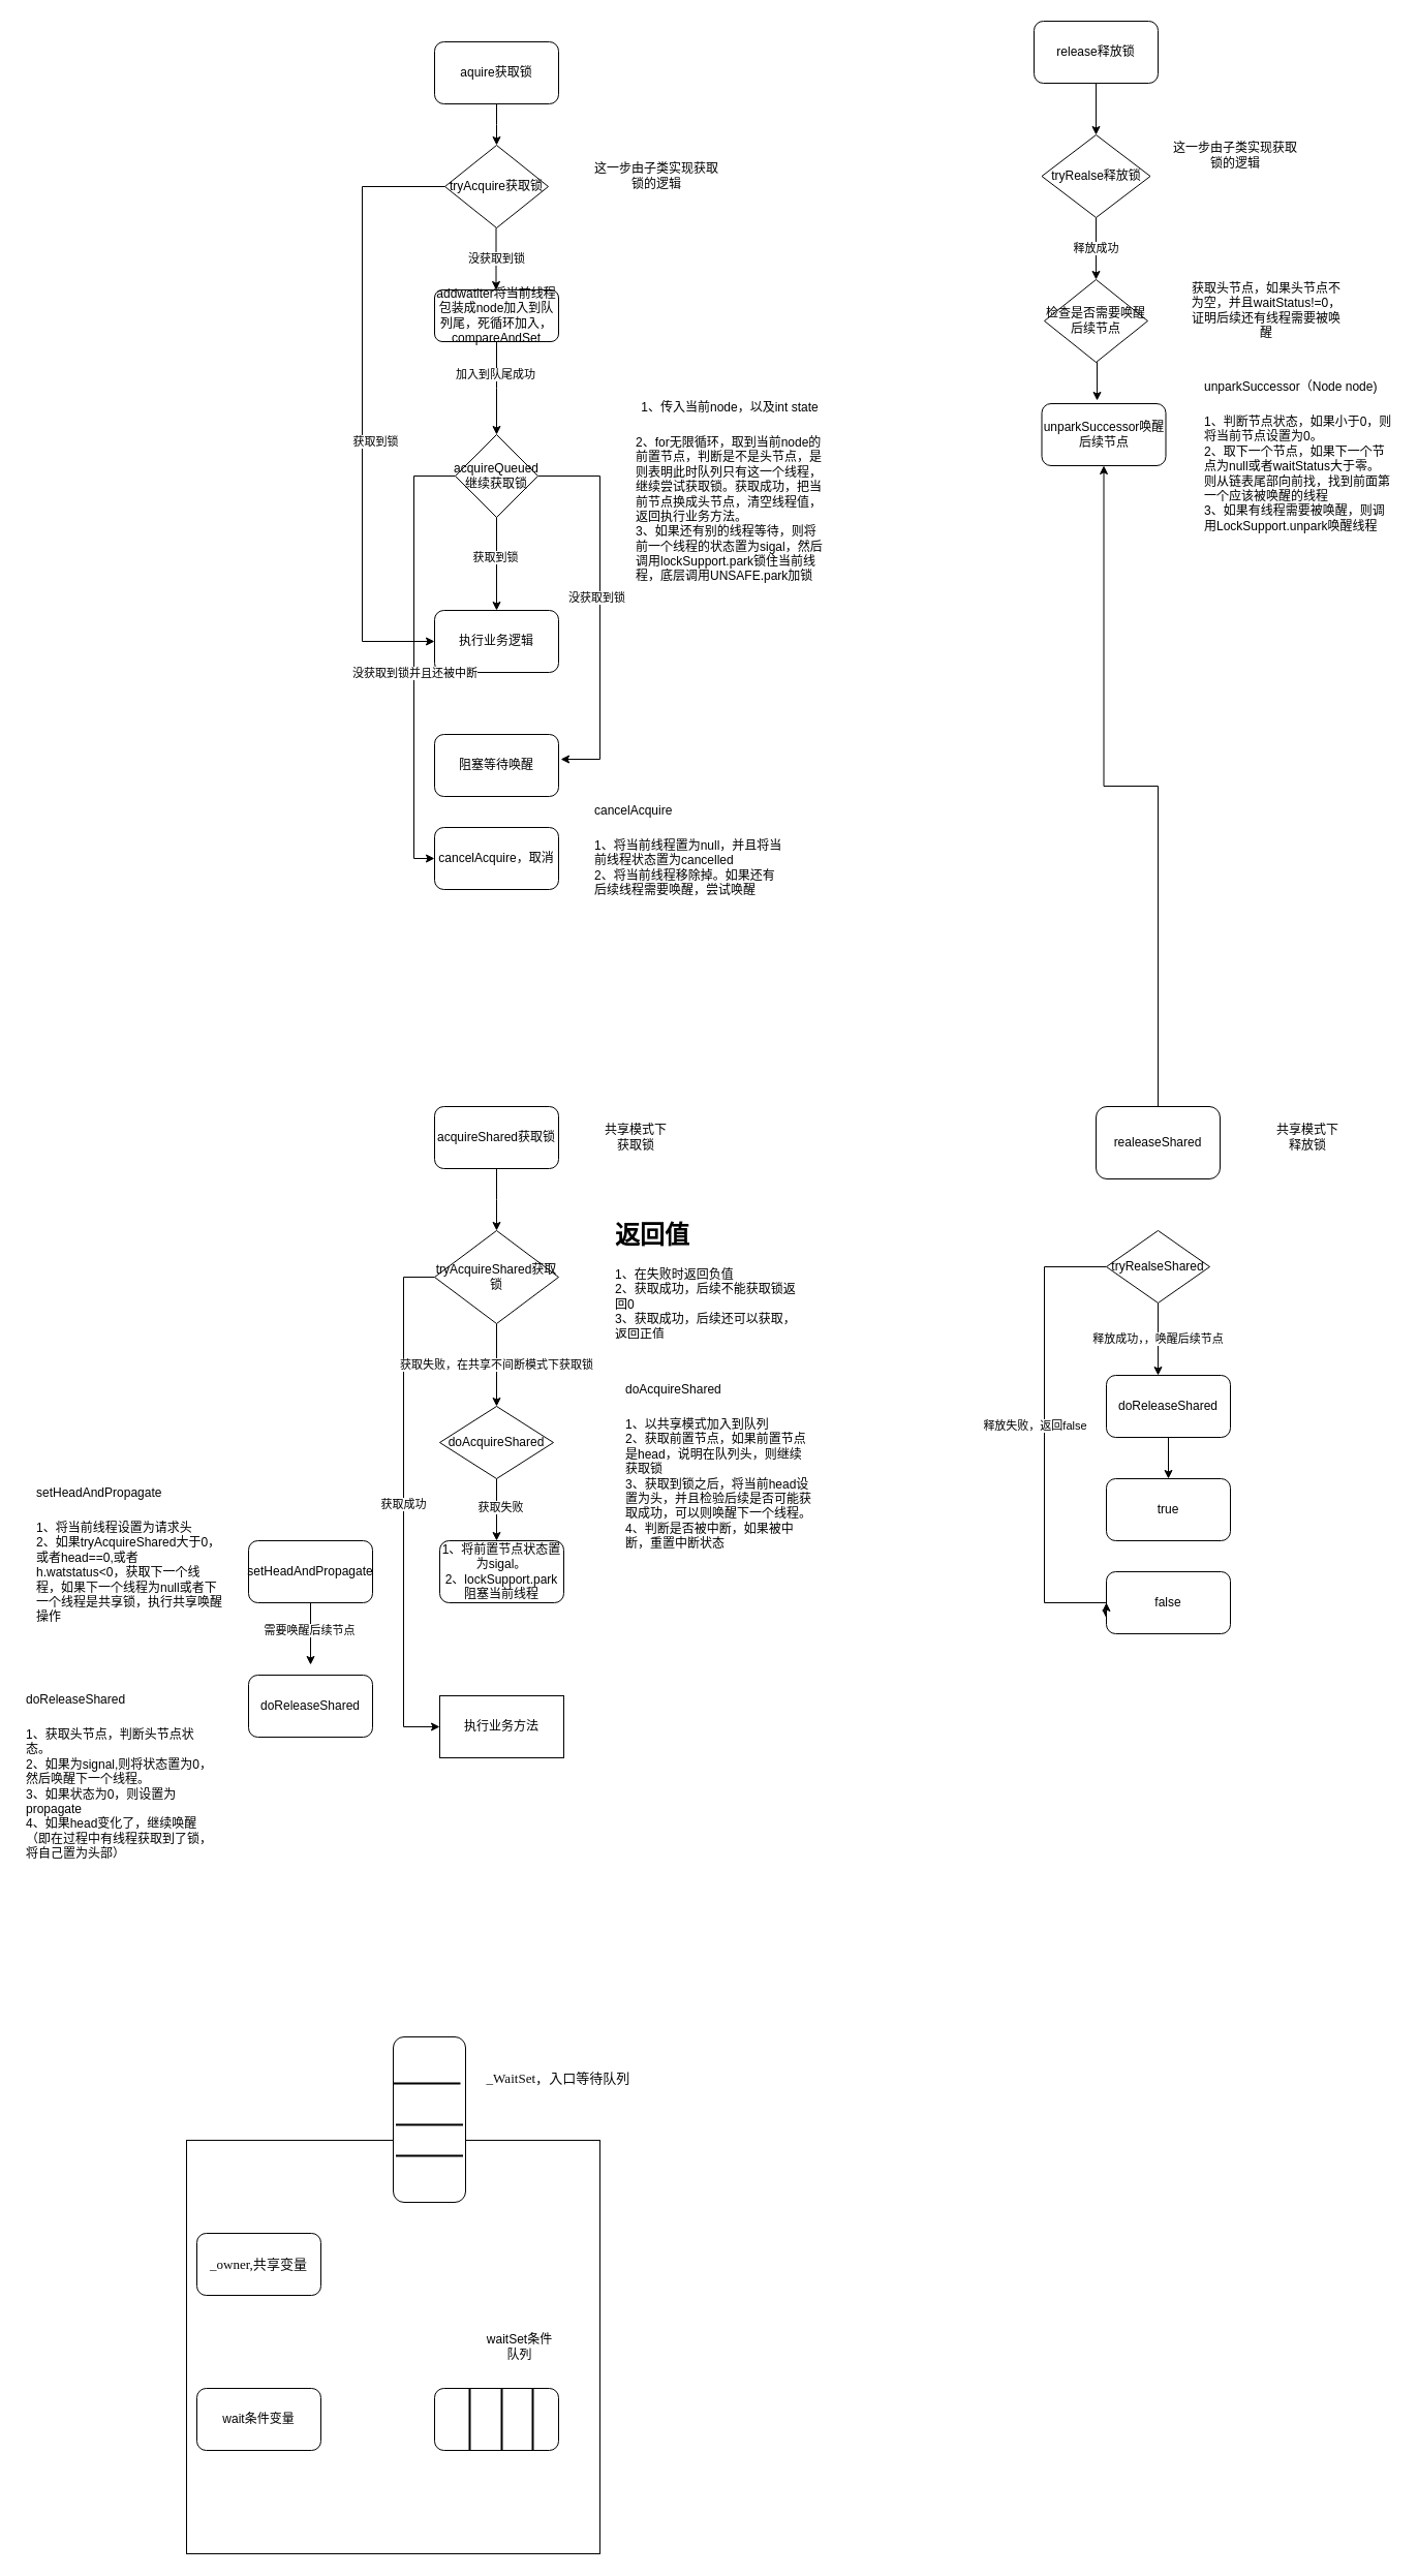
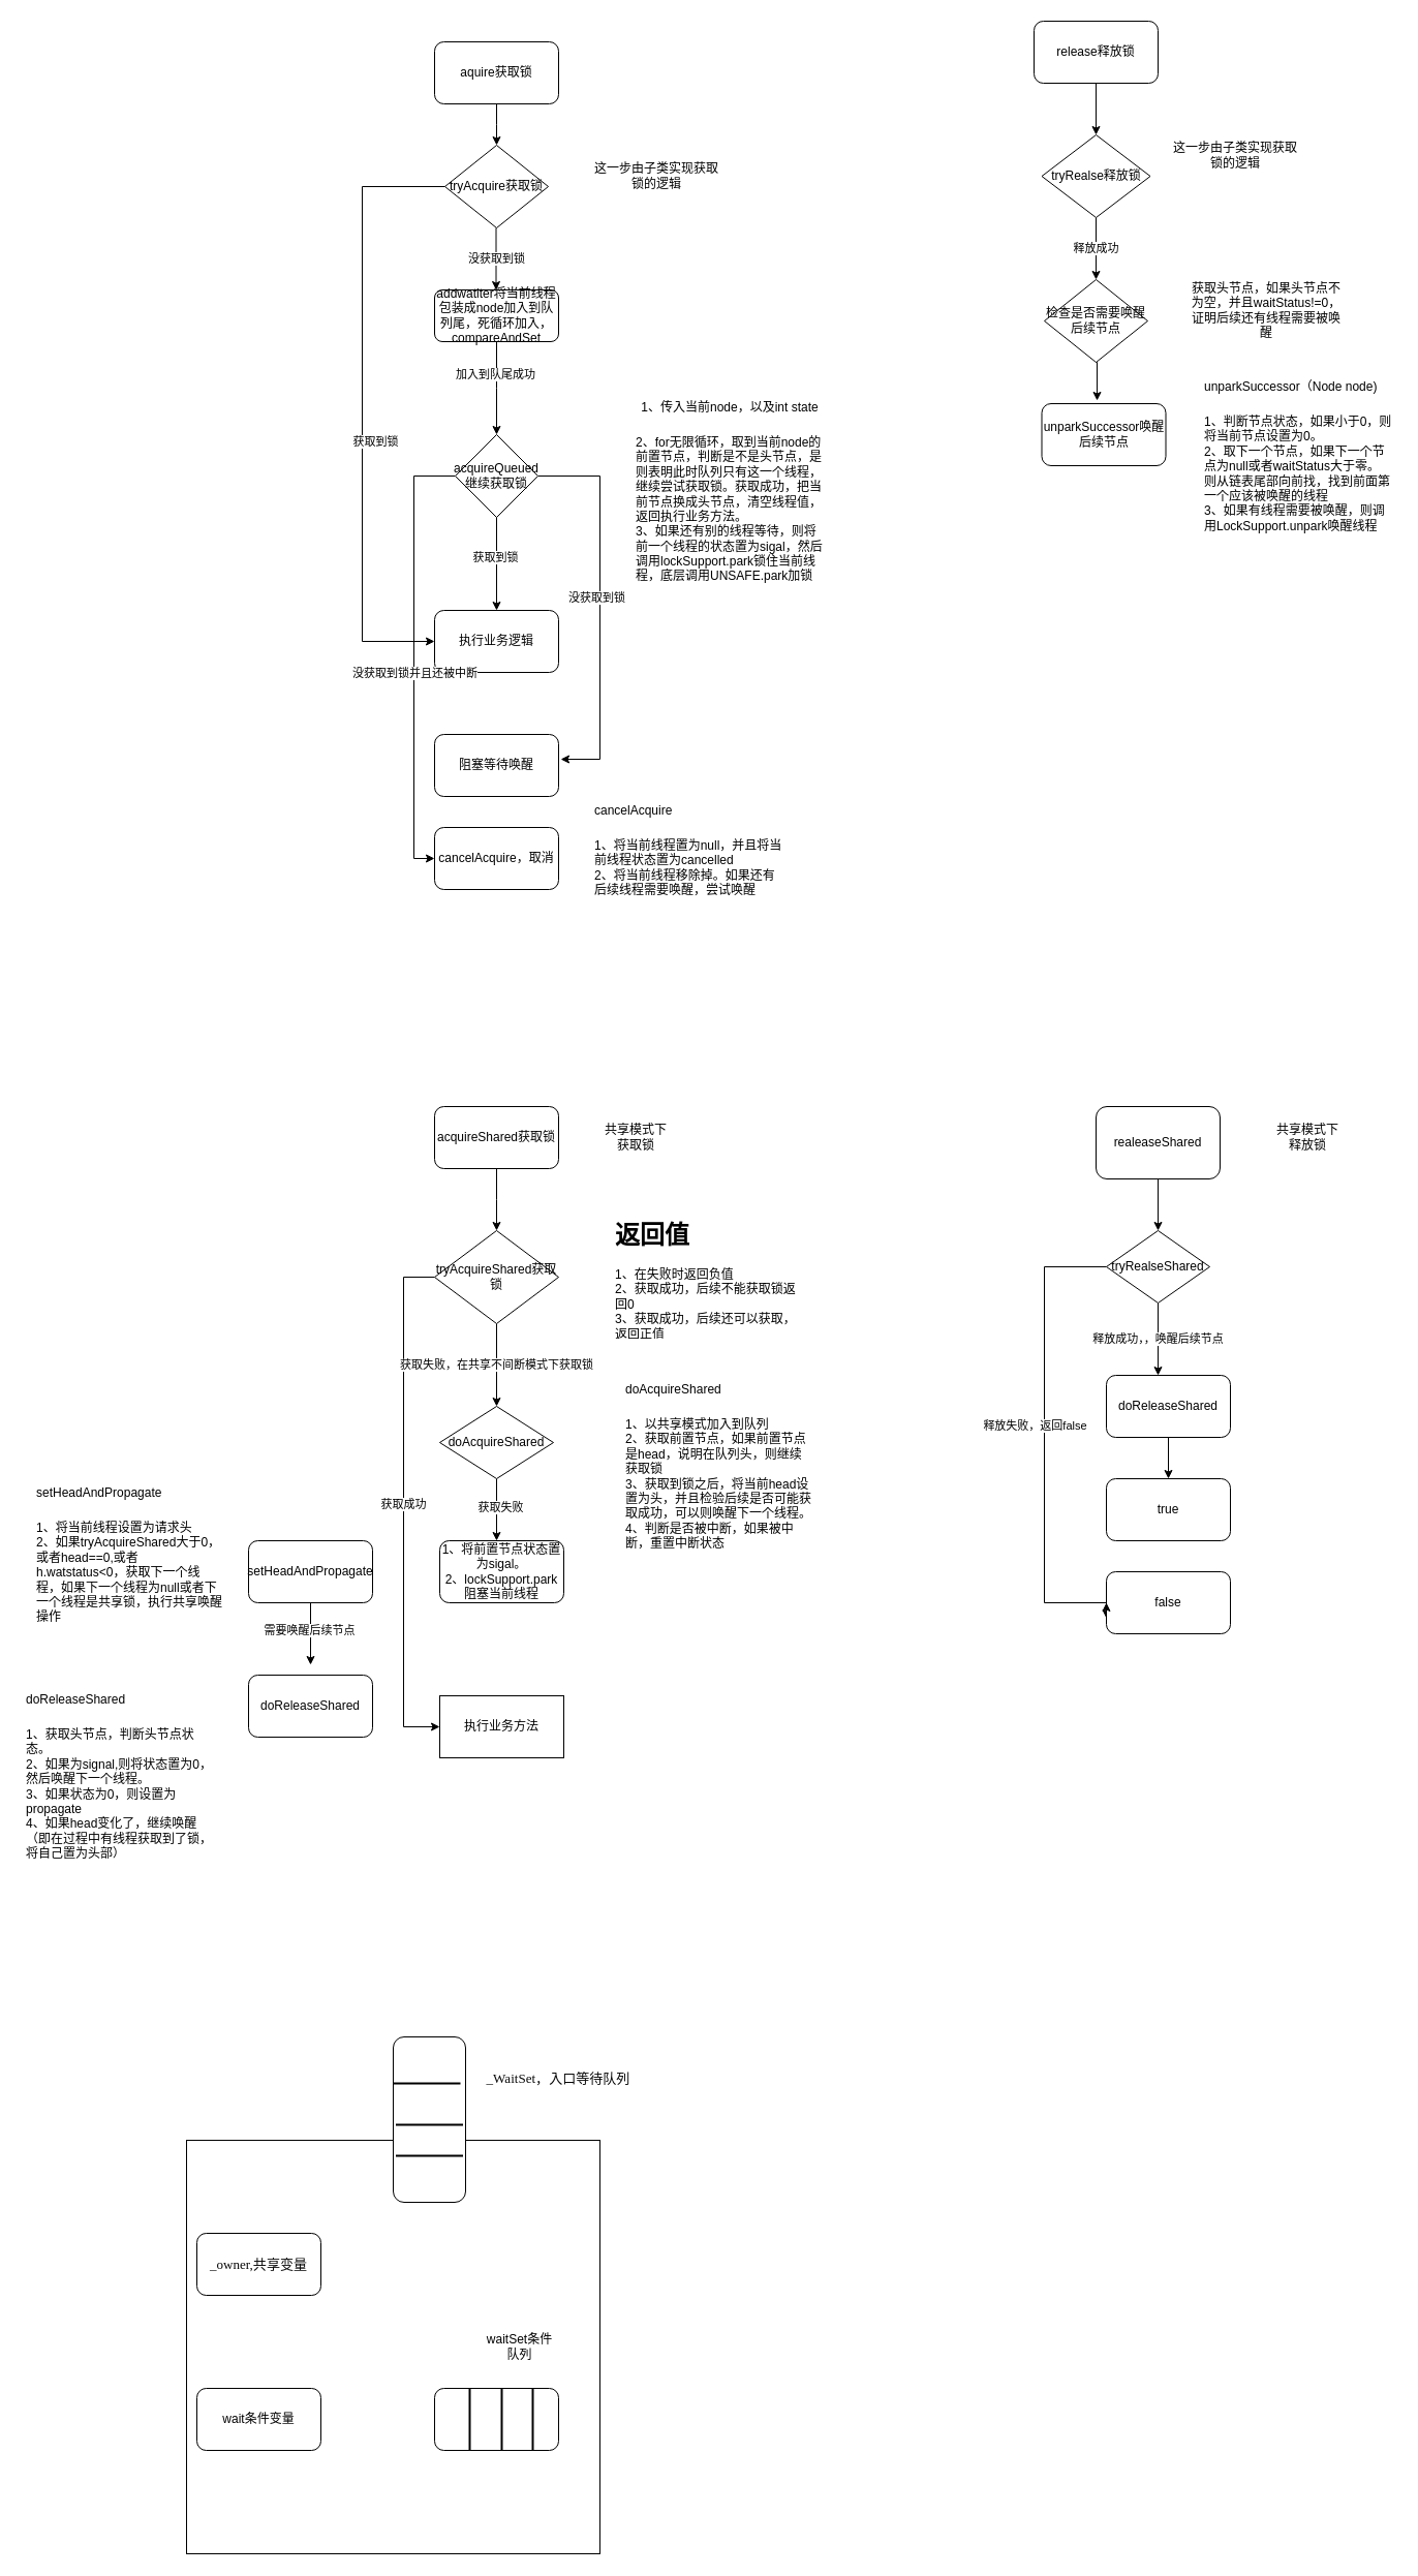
- <mxCell id="53" style="edgeStyle=orthogonalEdgeStyle;rounded=0;orthogonalLoop=1;jettySize=auto;html=1;" edge="1" parent="1" source="54" target="30"><mxGeometry relative="1" as="geometry" /></mxCell>
+ <mxCell id="53" style="edgeStyle=orthogonalEdgeStyle;rounded=0;orthogonalLoop=1;jettySize=auto;html=1;entryX=0.5;entryY=0;entryDx=0;entryDy=0;" edge="1" parent="1" source="54" target="58"><mxGeometry relative="1" as="geometry" /></mxCell>
